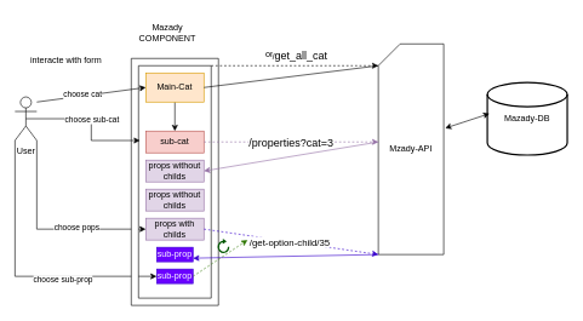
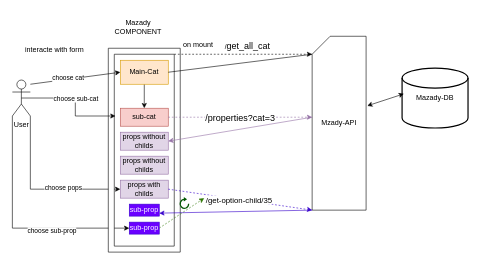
- <mxCell id="14" value="on mount" style="text;html=1;strokeColor=none;fillColor=none;align=center;verticalAlign=middle;whiteSpace=wrap;rounded=0;" vertex="1" parent="1"><mxGeometry x="360" y="60" width="60" height="30" as="geometry" /></mxCell>
+ <mxCell id="14" value="on mount" style="text;html=1;strokeColor=none;fillColor=none;align=center;verticalAlign=middle;whiteSpace=wrap;rounded=0;" vertex="1" parent="1"><mxGeometry x="300" y="60" width="60" height="30" as="geometry" /></mxCell>
